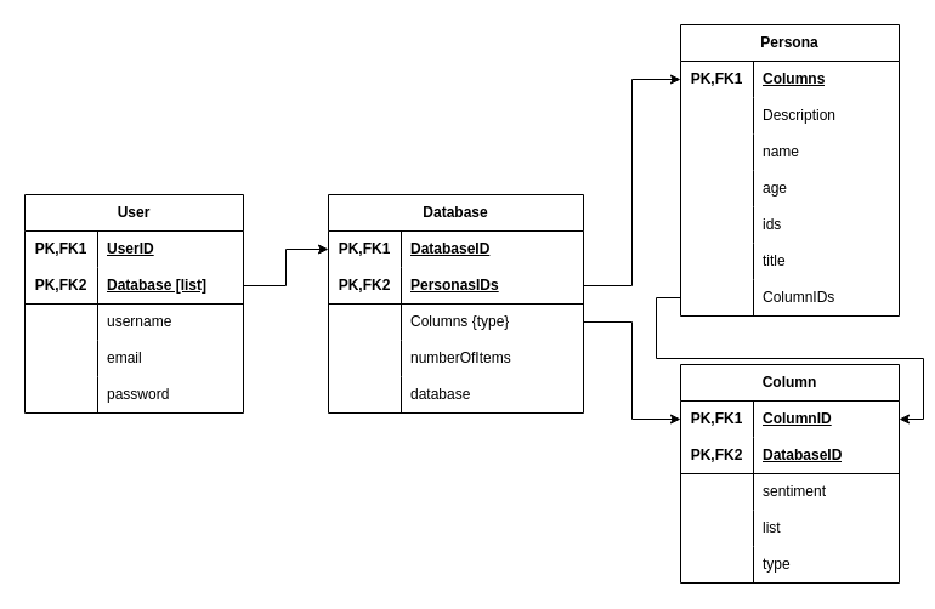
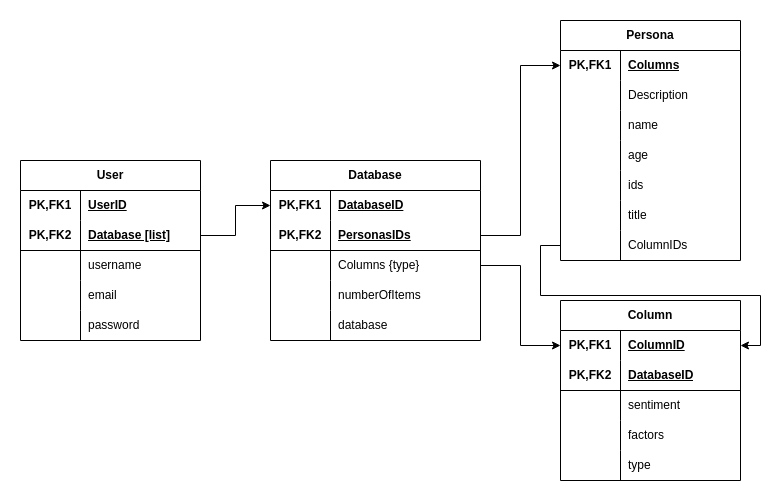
- <mxCell id="46" value="list" style="shape=partialRectangle;connectable=0;fillColor=none;top=0;left=0;bottom=0;right=0;align=left;spacingLeft=6;overflow=hidden;html=1;whiteSpace=wrap;" vertex="1" parent="44"><mxGeometry x="60" width="120" height="30" as="geometry"><mxRectangle width="120" height="30" as="alternateBounds" /></mxGeometry></mxCell>
+ <mxCell id="46" value="factors" style="shape=partialRectangle;connectable=0;fillColor=none;top=0;left=0;bottom=0;right=0;align=left;spacingLeft=6;overflow=hidden;html=1;whiteSpace=wrap;" vertex="1" parent="44"><mxGeometry x="60" width="120" height="30" as="geometry"><mxRectangle width="120" height="30" as="alternateBounds" /></mxGeometry></mxCell>
